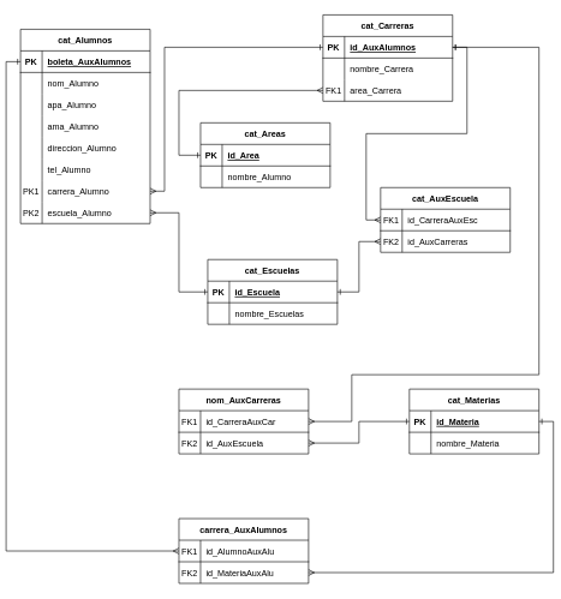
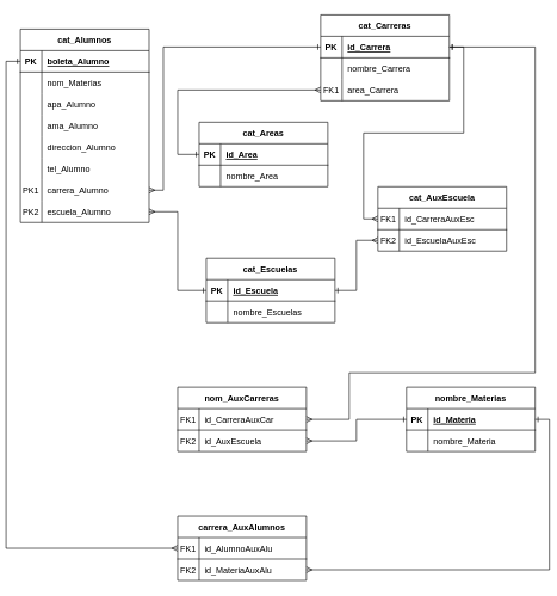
- <mxCell id="30" value="id_AuxAlumnos" style="shape=partialRectangle;connectable=0;fillColor=none;top=0;left=0;bottom=0;right=0;align=left;spacingLeft=6;fontStyle=5;overflow=hidden;" parent="28" vertex="1"><mxGeometry x="30" width="150" height="30" as="geometry"><mxRectangle width="150" height="30" as="alternateBounds" /></mxGeometry></mxCell>
+ <mxCell id="30" value="id_Carrera" style="shape=partialRectangle;connectable=0;fillColor=none;top=0;left=0;bottom=0;right=0;align=left;spacingLeft=6;fontStyle=5;overflow=hidden;" parent="28" vertex="1"><mxGeometry x="30" width="150" height="30" as="geometry"><mxRectangle width="150" height="30" as="alternateBounds" /></mxGeometry></mxCell>
- <mxCell id="5" value="boleta_AuxAlumnos" style="shape=partialRectangle;connectable=0;fillColor=none;top=0;left=0;bottom=0;right=0;align=left;spacingLeft=6;fontStyle=5;overflow=hidden;" parent="3" vertex="1"><mxGeometry x="30" width="150" height="30" as="geometry"><mxRectangle width="150" height="30" as="alternateBounds" /></mxGeometry></mxCell>
+ <mxCell id="5" value="boleta_Alumno" style="shape=partialRectangle;connectable=0;fillColor=none;top=0;left=0;bottom=0;right=0;align=left;spacingLeft=6;fontStyle=5;overflow=hidden;" parent="3" vertex="1"><mxGeometry x="30" width="150" height="30" as="geometry"><mxRectangle width="150" height="30" as="alternateBounds" /></mxGeometry></mxCell>
- <mxCell id="8" value="nom_Alumno   " style="shape=partialRectangle;connectable=0;fillColor=none;top=0;left=0;bottom=0;right=0;align=left;spacingLeft=6;overflow=hidden;" parent="6" vertex="1"><mxGeometry x="30" width="150" height="30" as="geometry"><mxRectangle width="150" height="30" as="alternateBounds" /></mxGeometry></mxCell>
+ <mxCell id="8" value="nom_Materias   " style="shape=partialRectangle;connectable=0;fillColor=none;top=0;left=0;bottom=0;right=0;align=left;spacingLeft=6;overflow=hidden;" parent="6" vertex="1"><mxGeometry x="30" width="150" height="30" as="geometry"><mxRectangle width="150" height="30" as="alternateBounds" /></mxGeometry></mxCell>
- <mxCell id="50" value="nombre_Alumno" style="shape=partialRectangle;connectable=0;fillColor=none;top=0;left=0;bottom=0;right=0;align=left;spacingLeft=6;overflow=hidden;" parent="48" vertex="1"><mxGeometry x="30" width="150" height="30" as="geometry"><mxRectangle width="150" height="30" as="alternateBounds" /></mxGeometry></mxCell>
+ <mxCell id="50" value="nombre_Area" style="shape=partialRectangle;connectable=0;fillColor=none;top=0;left=0;bottom=0;right=0;align=left;spacingLeft=6;overflow=hidden;" parent="48" vertex="1"><mxGeometry x="30" width="150" height="30" as="geometry"><mxRectangle width="150" height="30" as="alternateBounds" /></mxGeometry></mxCell>
- <mxCell id="72" value="id_AuxCarreras" style="shape=partialRectangle;connectable=0;fillColor=none;top=0;left=0;bottom=0;right=0;align=left;spacingLeft=6;overflow=hidden;" parent="70" vertex="1"><mxGeometry x="30" width="150" height="30" as="geometry"><mxRectangle width="150" height="30" as="alternateBounds" /></mxGeometry></mxCell>
+ <mxCell id="72" value="id_EscuelaAuxEsc" style="shape=partialRectangle;connectable=0;fillColor=none;top=0;left=0;bottom=0;right=0;align=left;spacingLeft=6;overflow=hidden;" parent="70" vertex="1"><mxGeometry x="30" width="150" height="30" as="geometry"><mxRectangle width="150" height="30" as="alternateBounds" /></mxGeometry></mxCell>
- <mxCell id="51" value="cat_Materias" style="shape=table;startSize=30;container=1;collapsible=1;childLayout=tableLayout;fixedRows=1;rowLines=0;fontStyle=1;align=center;resizeLast=1;" parent="1" vertex="1"><mxGeometry x="560" y="540" width="180" height="90" as="geometry" /></mxCell>
+ <mxCell id="51" value="nombre_Materias" style="shape=table;startSize=30;container=1;collapsible=1;childLayout=tableLayout;fixedRows=1;rowLines=0;fontStyle=1;align=center;resizeLast=1;" parent="1" vertex="1"><mxGeometry x="560" y="540" width="180" height="90" as="geometry" /></mxCell>
